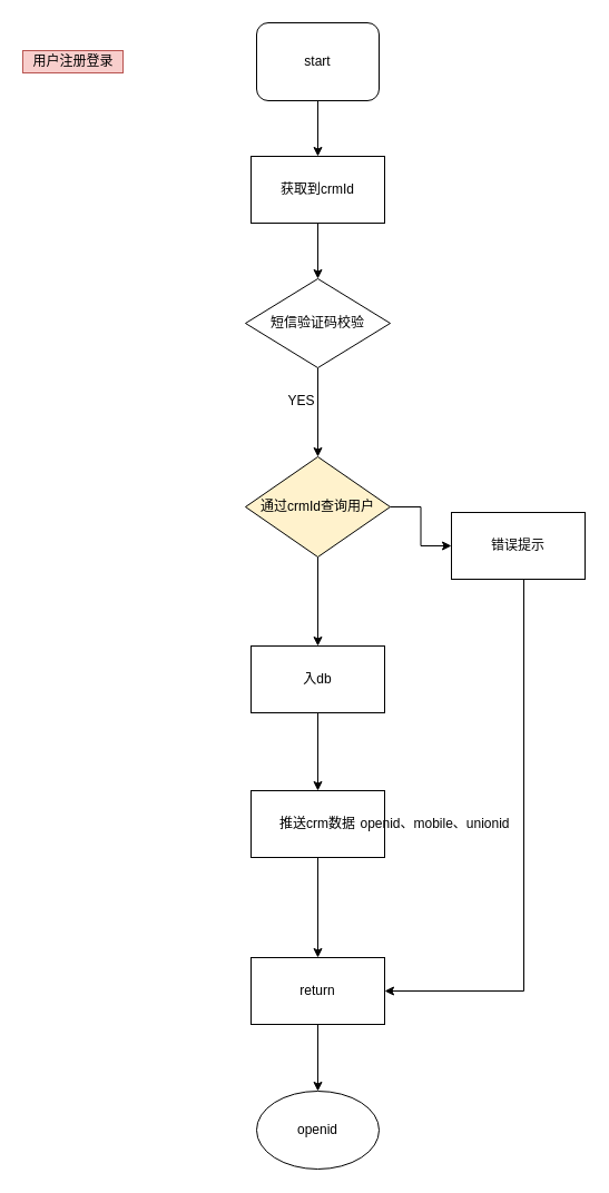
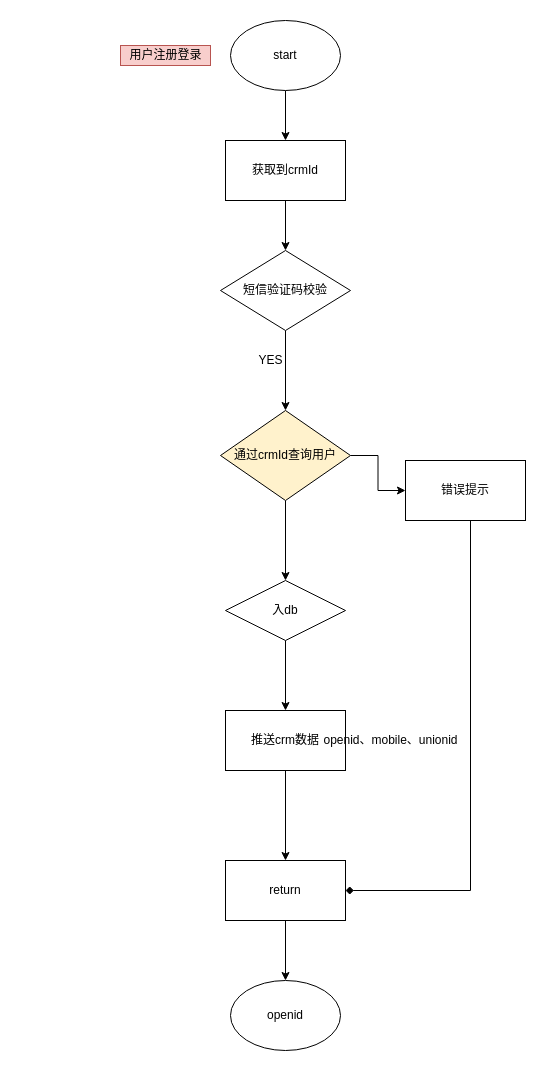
- <mxCell id="22" value="用户注册登录" style="text;html=1;align=center;verticalAlign=middle;resizable=0;points=[];autosize=1;strokeColor=#b85450;fillColor=#f8cecc;" vertex="1" parent="1"><mxGeometry x="20" y="45" width="90" height="20" as="geometry" /></mxCell>
+ <mxCell id="22" value="用户注册登录" style="text;html=1;align=center;verticalAlign=middle;resizable=0;points=[];autosize=1;strokeColor=#b85450;fillColor=#f8cecc;" vertex="1" parent="1"><mxGeometry x="120" y="45" width="90" height="20" as="geometry" /></mxCell>
- <mxCell id="3" value="start" style="whiteSpace=wrap;html=1;rounded=1;" vertex="1" parent="1"><mxGeometry x="230" y="20" width="110" height="70" as="geometry" /></mxCell>
+ <mxCell id="3" value="start" style="ellipse;whiteSpace=wrap;html=1;" vertex="1" parent="1"><mxGeometry x="230" y="20" width="110" height="70" as="geometry" /></mxCell>
- <mxCell id="12" value="入db" style="rounded=0;whiteSpace=wrap;html=1;" vertex="1" parent="1"><mxGeometry x="225" y="580" width="120" height="60" as="geometry" /></mxCell>
+ <mxCell id="12" value="入db" style="rhombus;whiteSpace=wrap;html=1;" vertex="1" parent="1"><mxGeometry x="225" y="580" width="120" height="60" as="geometry" /></mxCell>
- <mxCell id="9" style="edgeStyle=orthogonalEdgeStyle;rounded=0;orthogonalLoop=1;jettySize=auto;html=1;entryX=1;entryY=0.5;entryDx=0;entryDy=0;" edge="1" parent="1" source="10" target="18"><mxGeometry relative="1" as="geometry"><Array as="points"><mxPoint x="470" y="890" /></Array></mxGeometry></mxCell>
+ <mxCell id="9" style="edgeStyle=orthogonalEdgeStyle;rounded=0;orthogonalLoop=1;jettySize=auto;html=1;entryX=1;entryY=0.5;entryDx=0;entryDy=0;endArrow=diamond;" edge="1" parent="1" source="10" target="18"><mxGeometry relative="1" as="geometry"><Array as="points"><mxPoint x="470" y="890" /></Array></mxGeometry></mxCell>
